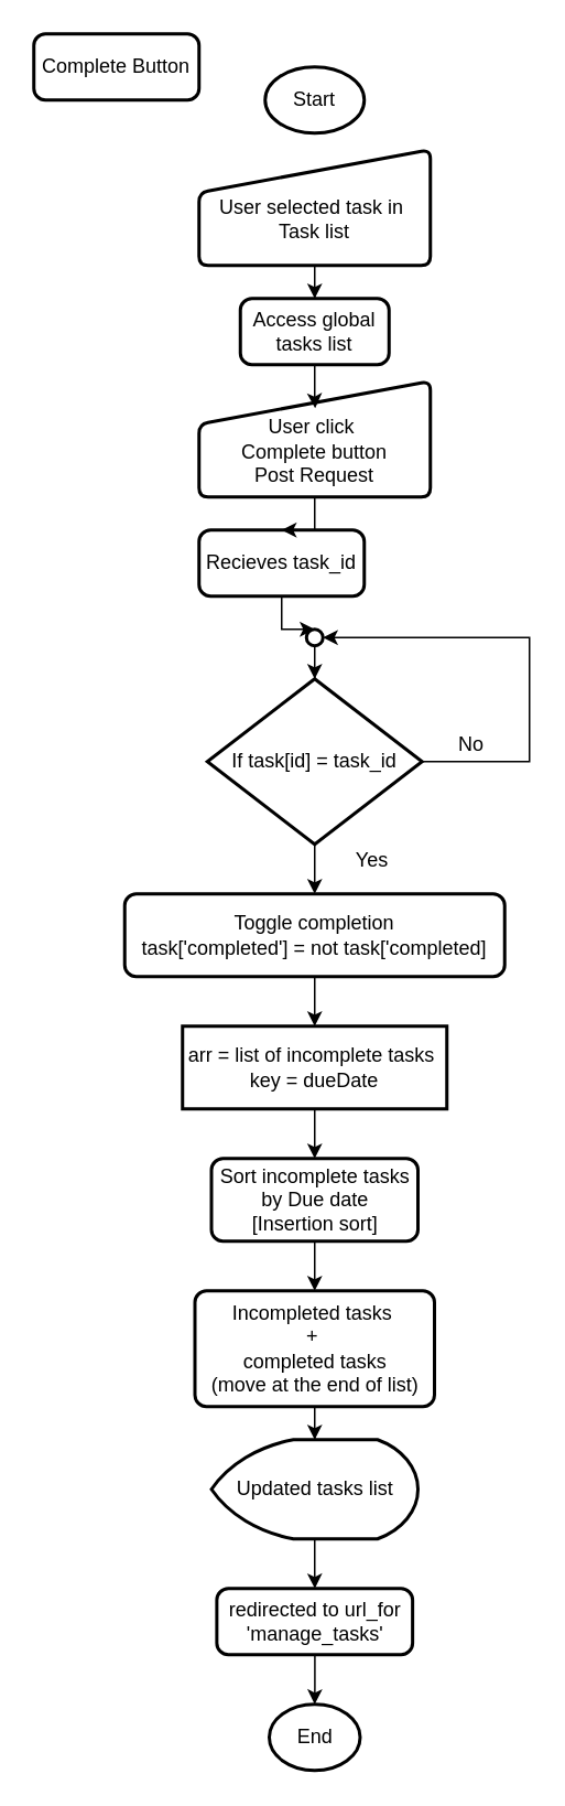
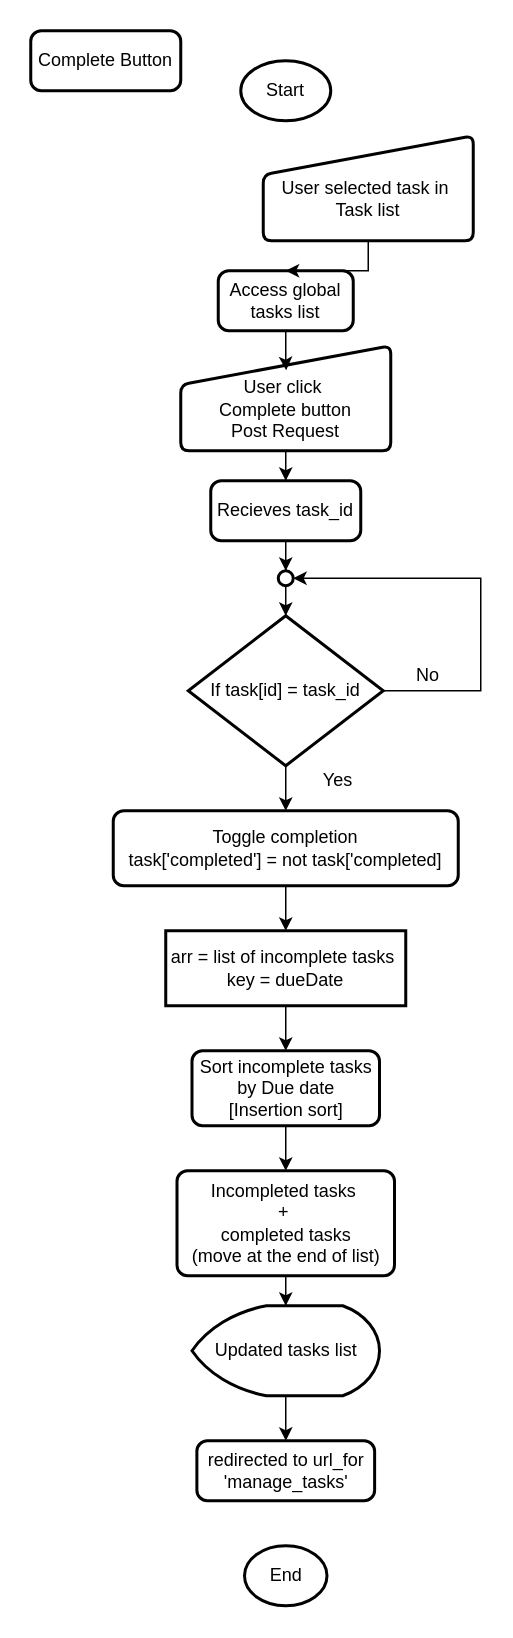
- <mxCell id="10" value="&lt;div&gt;&lt;br&gt;&lt;/div&gt;&lt;div&gt;&lt;span style=&quot;background-color: initial;&quot;&gt;&amp;nbsp; &amp;nbsp; &amp;nbsp;&amp;nbsp;&lt;/span&gt;&lt;/div&gt;&lt;div&gt;&lt;span style=&quot;background-color: initial;&quot;&gt;User selected task in&amp;nbsp; Task list&lt;/span&gt;&lt;br&gt;&lt;/div&gt;&lt;div&gt;&lt;span style=&quot;background-color: initial;&quot;&gt;&lt;br&gt;&lt;/span&gt;&lt;/div&gt;" style="html=1;strokeWidth=2;shape=manualInput;whiteSpace=wrap;rounded=1;size=26;arcSize=11;" vertex="1" parent="1"><mxGeometry x="120" y="90" width="140" height="70" as="geometry" /></mxCell>
+ <mxCell id="10" value="&lt;div&gt;&lt;br&gt;&lt;/div&gt;&lt;div&gt;&lt;span style=&quot;background-color: initial;&quot;&gt;&amp;nbsp; &amp;nbsp; &amp;nbsp;&amp;nbsp;&lt;/span&gt;&lt;/div&gt;&lt;div&gt;&lt;span style=&quot;background-color: initial;&quot;&gt;User selected task in&amp;nbsp; Task list&lt;/span&gt;&lt;br&gt;&lt;/div&gt;&lt;div&gt;&lt;span style=&quot;background-color: initial;&quot;&gt;&lt;br&gt;&lt;/span&gt;&lt;/div&gt;" style="html=1;strokeWidth=2;shape=manualInput;whiteSpace=wrap;rounded=1;size=26;arcSize=11;" vertex="1" parent="1"><mxGeometry x="175" y="90" width="140" height="70" as="geometry" /></mxCell>
- <mxCell id="3" value="Recieves task_id" style="rounded=1;whiteSpace=wrap;html=1;absoluteArcSize=1;arcSize=14;strokeWidth=2;" vertex="1" parent="1"><mxGeometry x="120" y="320" width="100" height="40" as="geometry" /></mxCell>
+ <mxCell id="3" value="Recieves task_id" style="rounded=1;whiteSpace=wrap;html=1;absoluteArcSize=1;arcSize=14;strokeWidth=2;" vertex="1" parent="1"><mxGeometry x="140" y="320" width="100" height="40" as="geometry" /></mxCell>
- <mxCell id="28" style="edgeStyle=orthogonalEdgeStyle;rounded=0;orthogonalLoop=1;jettySize=auto;html=1;" edge="1" parent="1" source="29" target="4"><mxGeometry relative="1" as="geometry" /></mxCell>
